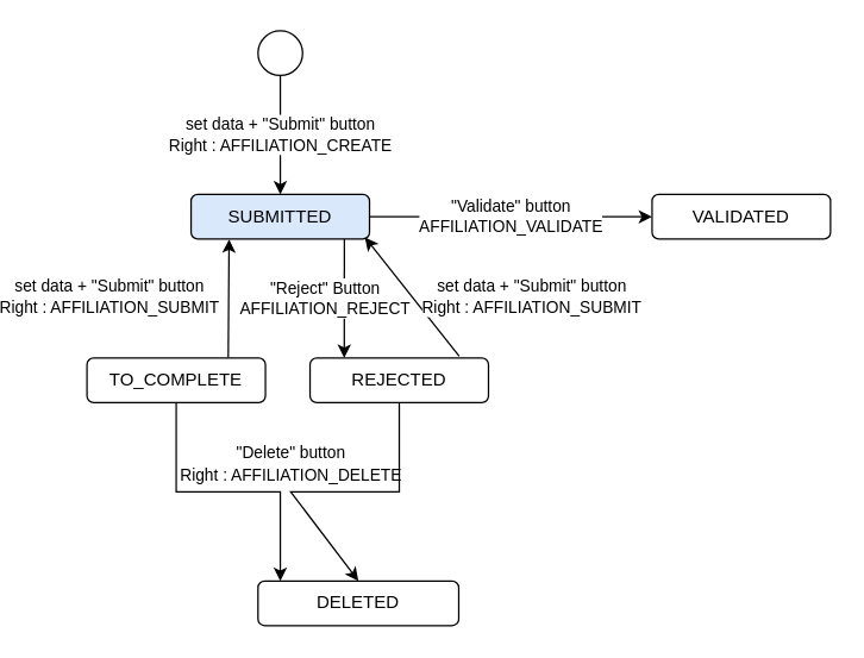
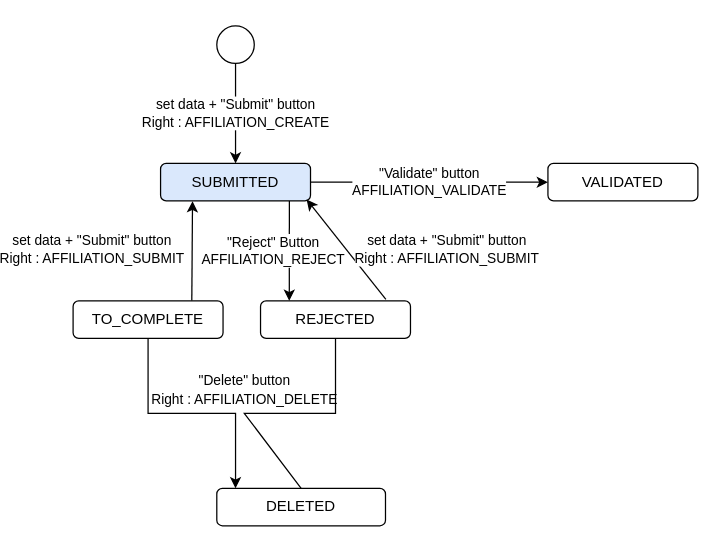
- <mxCell id="13" value="" style="endArrow=classic;html=1;entryX=0.5;entryY=0;entryDx=0;entryDy=0;exitX=0.5;exitY=1;exitDx=0;exitDy=0;rounded=0;" edge="1" parent="1" source="12" target="11"><mxGeometry width="50" height="50" relative="1" as="geometry"><mxPoint x="300" y="390" as="sourcePoint" /><mxPoint x="350" y="340" as="targetPoint" /><Array as="points"><mxPoint x="230" y="330" /><mxPoint x="157" y="330" /></Array></mxGeometry></mxCell>
+ <mxCell id="13" value="" style="endArrow=none;html=1;entryX=0.5;entryY=0;entryDx=0;entryDy=0;exitX=0.5;exitY=1;exitDx=0;exitDy=0;rounded=0;" edge="1" parent="1" source="12" target="11"><mxGeometry width="50" height="50" relative="1" as="geometry"><mxPoint x="300" y="390" as="sourcePoint" /><mxPoint x="350" y="340" as="targetPoint" /><Array as="points"><mxPoint x="230" y="330" /><mxPoint x="157" y="330" /></Array></mxGeometry></mxCell>
